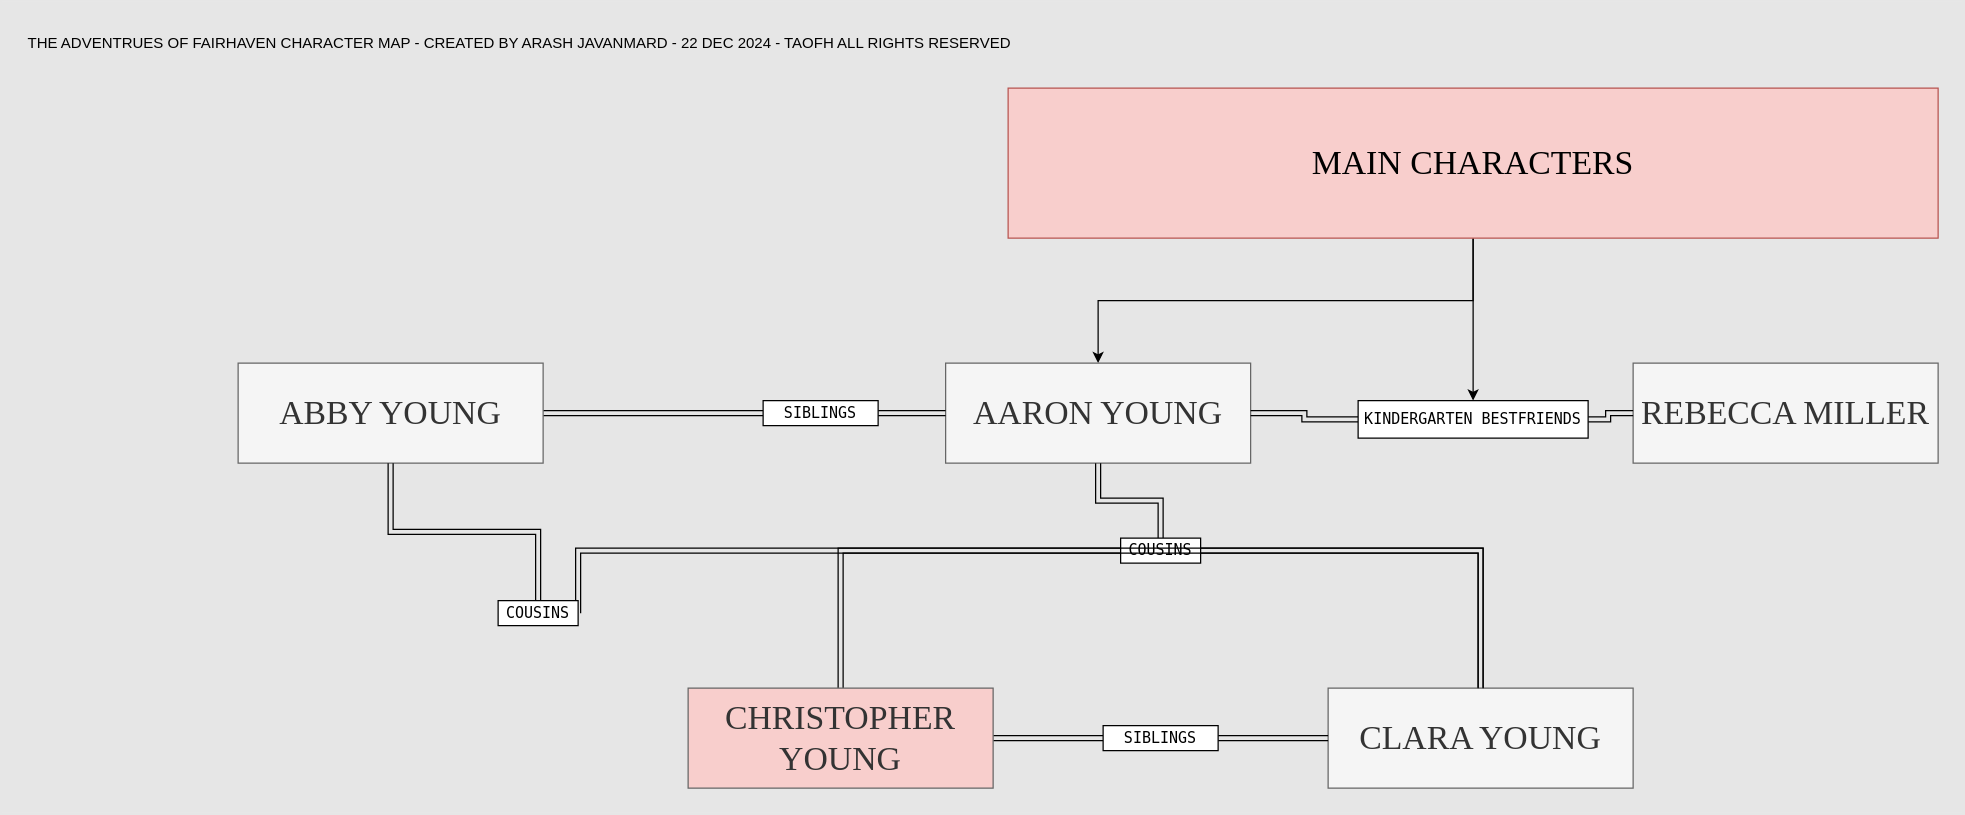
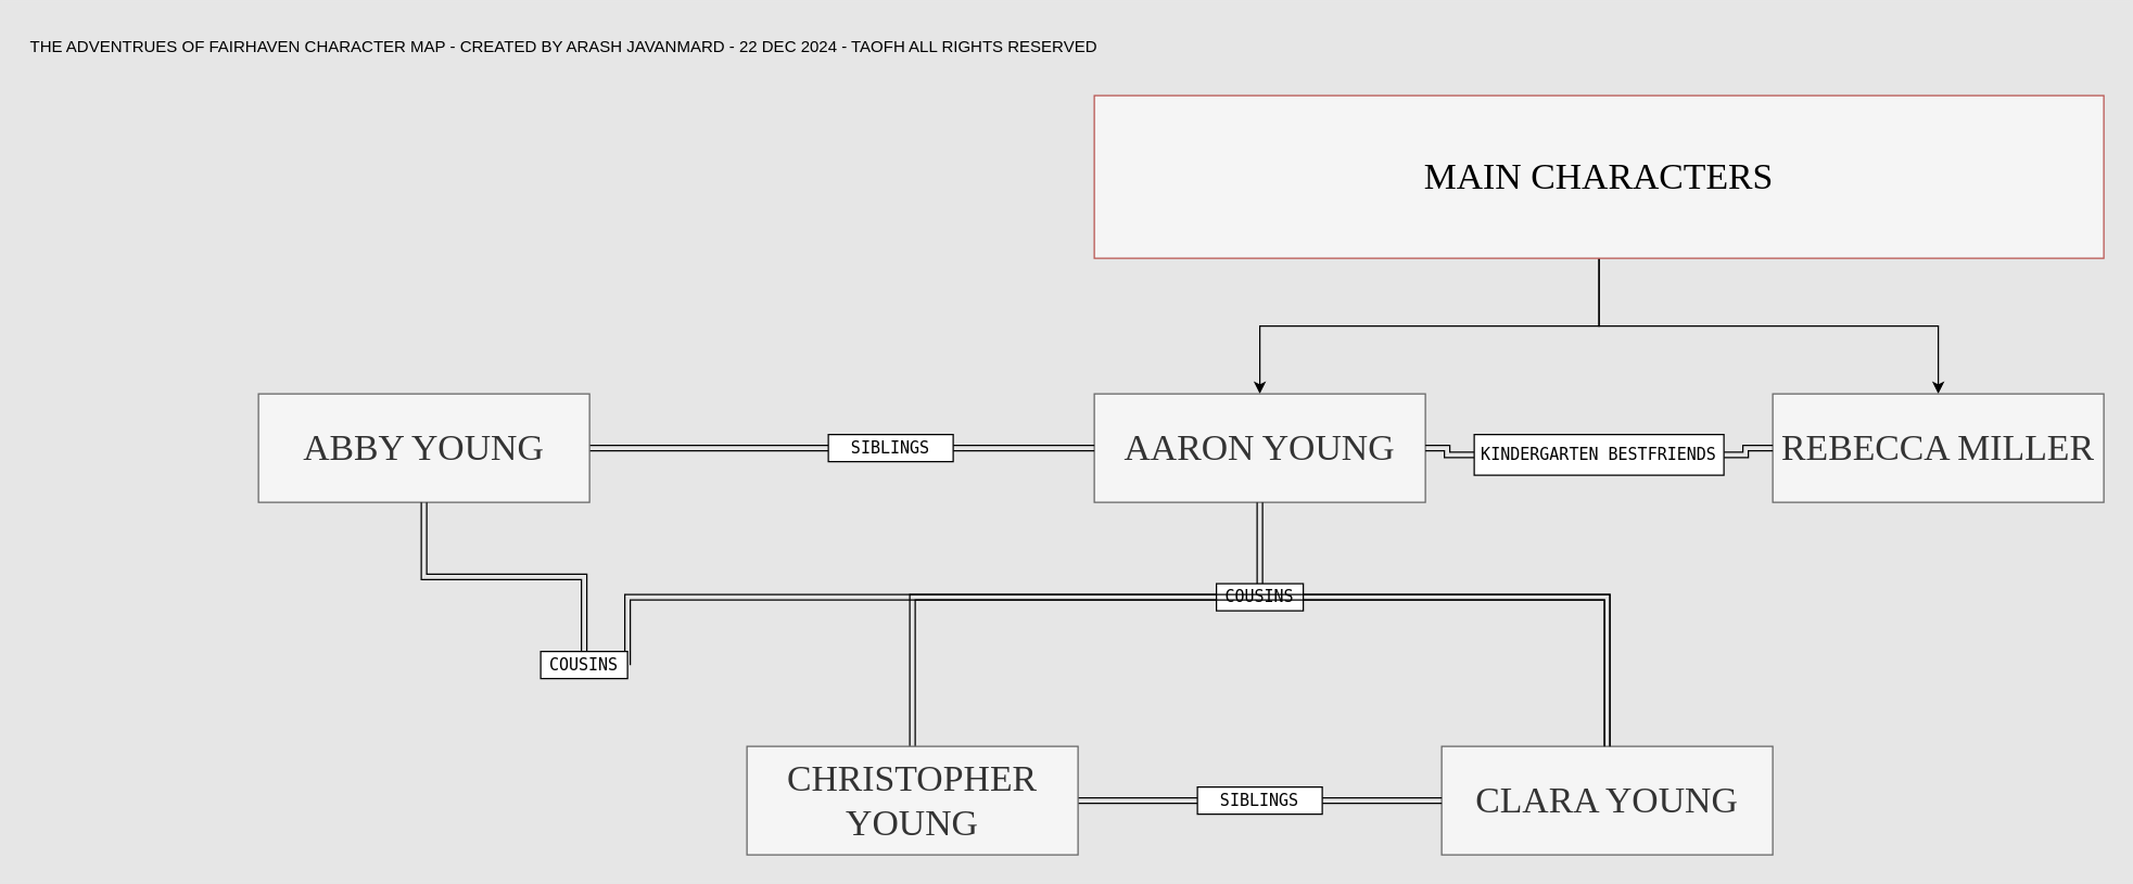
- <mxCell id="4" value="&lt;font&gt;MAIN CHARACTERS&lt;/font&gt;" style="rounded=0;whiteSpace=wrap;html=1;fillColor=#f8cecc;strokeColor=#b85450;fontFamily=Teko;fontSource=https%3A%2F%2Ffonts.googleapis.com%2Fcss%3Ffamily%3DTeko;fontStyle=0;fontSize=27;" parent="1" vertex="1"><mxGeometry x="806" y="70" width="744" height="120" as="geometry" /></mxCell>
+ <mxCell id="4" value="&lt;font&gt;MAIN CHARACTERS&lt;/font&gt;" style="rounded=0;whiteSpace=wrap;html=1;fillColor=#f5f5f5;strokeColor=#b85450;fontFamily=Teko;fontSource=https%3A%2F%2Ffonts.googleapis.com%2Fcss%3Ffamily%3DTeko;fontStyle=0;fontSize=27;" parent="1" vertex="1"><mxGeometry x="806" y="70" width="744" height="120" as="geometry" /></mxCell>
- <mxCell id="3" value="" style="edgeStyle=orthogonalEdgeStyle;rounded=0;orthogonalLoop=1;jettySize=auto;html=1;" edge="1" parent="1" source="4" target="19"><mxGeometry relative="1" as="geometry" /></mxCell>
+ <mxCell id="3" value="" style="edgeStyle=orthogonalEdgeStyle;rounded=0;orthogonalLoop=1;jettySize=auto;html=1;" edge="1" parent="1" source="4" target="10"><mxGeometry relative="1" as="geometry" /></mxCell>
- <mxCell id="8" value="&lt;span&gt;AARON YOUNG&lt;/span&gt;" style="rounded=0;whiteSpace=wrap;html=1;fillColor=#f5f5f5;strokeColor=#666666;fontColor=#333333;fontFamily=Teko;fontSource=https%3A%2F%2Ffonts.googleapis.com%2Fcss%3Ffamily%3DTeko;fontStyle=0;fontSize=27;" vertex="1" parent="1"><mxGeometry x="756" y="290" width="244" height="80" as="geometry" /></mxCell>
+ <mxCell id="8" value="&lt;span&gt;AARON YOUNG&lt;/span&gt;" style="rounded=0;whiteSpace=wrap;html=1;fillColor=#f5f5f5;strokeColor=#666666;fontColor=#333333;fontFamily=Teko;fontSource=https%3A%2F%2Ffonts.googleapis.com%2Fcss%3Ffamily%3DTeko;fontStyle=0;fontSize=27;" vertex="1" parent="1"><mxGeometry x="806" y="290" width="244" height="80" as="geometry" /></mxCell>
- <mxCell id="22" value="CHRISTOPHER YOUNG" style="rounded=0;whiteSpace=wrap;html=1;fillColor=#f8cecc;strokeColor=#666666;fontColor=#333333;fontFamily=Teko;fontSource=https%3A%2F%2Ffonts.googleapis.com%2Fcss%3Ffamily%3DTeko;fontStyle=0;fontSize=27;" vertex="1" parent="1"><mxGeometry x="550" y="550" width="244" height="80" as="geometry" /></mxCell>
+ <mxCell id="22" value="CHRISTOPHER YOUNG" style="rounded=0;whiteSpace=wrap;html=1;fillColor=#f5f5f5;strokeColor=#666666;fontColor=#333333;fontFamily=Teko;fontSource=https%3A%2F%2Ffonts.googleapis.com%2Fcss%3Ffamily%3DTeko;fontStyle=0;fontSize=27;" vertex="1" parent="1"><mxGeometry x="550" y="550" width="244" height="80" as="geometry" /></mxCell>
